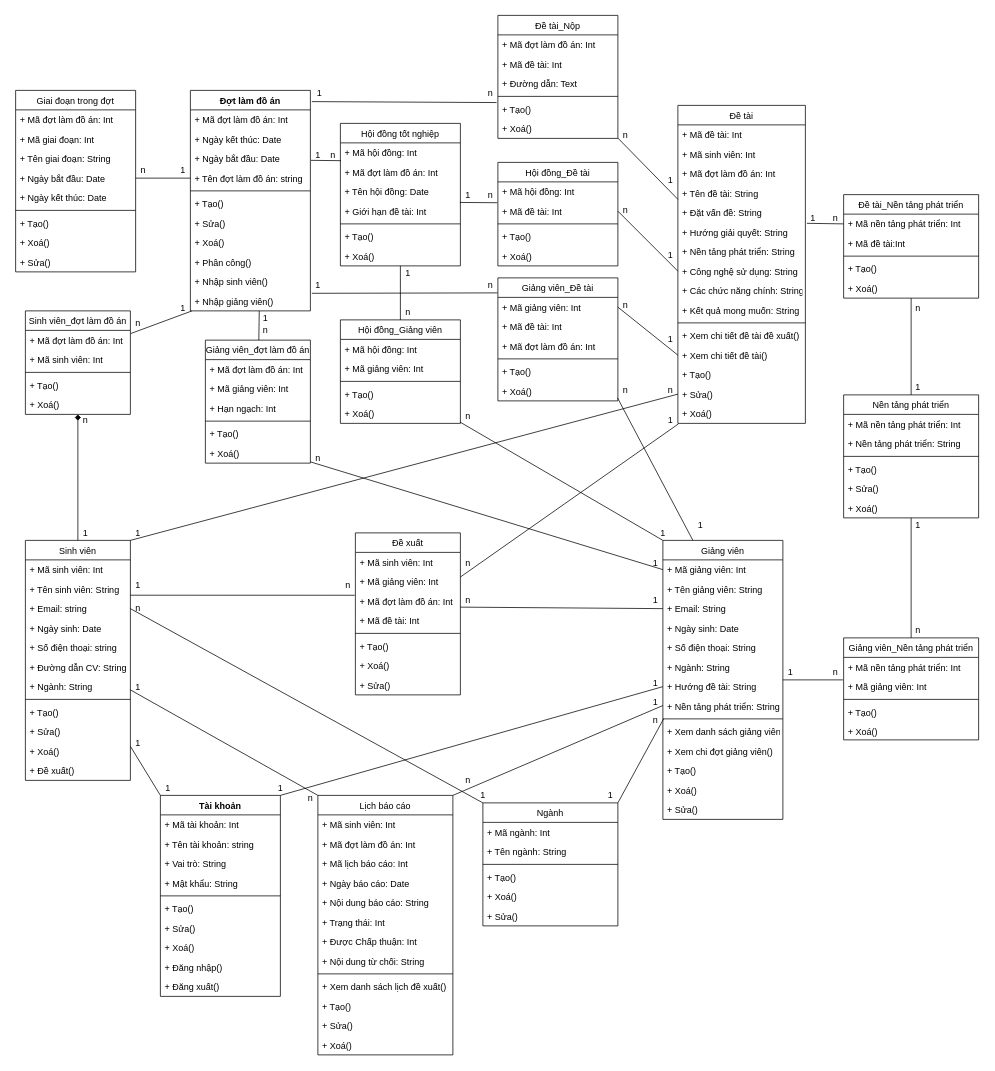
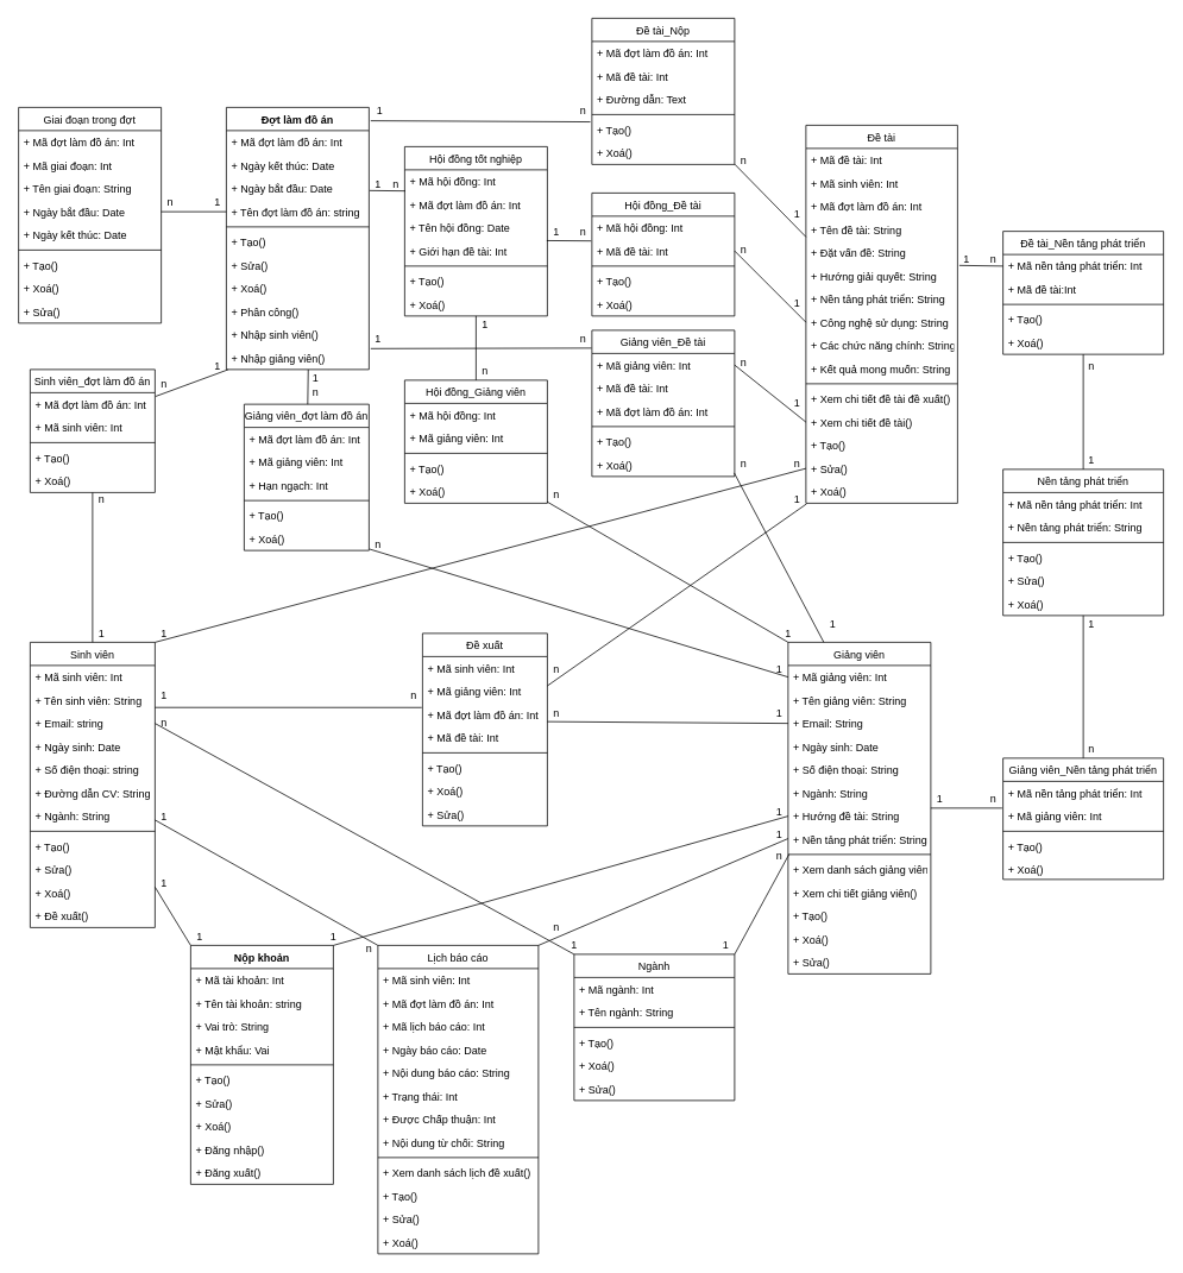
- <mxCell id="138" value="" style="endArrow=diamond;html=1;rounded=0;exitX=0.5;exitY=0;exitDx=0;exitDy=0;" parent="1" source="3" target="153" edge="1"><mxGeometry width="50" height="50" relative="1" as="geometry"><mxPoint x="573" y="540" as="sourcePoint" /><mxPoint x="293" y="490" as="targetPoint" /></mxGeometry></mxCell>
+ <mxCell id="138" value="" style="endArrow=none;html=1;rounded=0;exitX=0.5;exitY=0;exitDx=0;exitDy=0;" parent="1" source="3" target="153" edge="1"><mxGeometry width="50" height="50" relative="1" as="geometry"><mxPoint x="573" y="540" as="sourcePoint" /><mxPoint x="293" y="490" as="targetPoint" /></mxGeometry></mxCell>
- <mxCell id="27" value="+ Xem chi đợt giảng viên()" style="text;strokeColor=none;fillColor=none;align=left;verticalAlign=top;spacingLeft=4;spacingRight=4;overflow=hidden;rotatable=0;points=[[0,0.5],[1,0.5]];portConstraint=eastwest;" parent="16" vertex="1"><mxGeometry y="268" width="160" height="26" as="geometry" /></mxCell>
+ <mxCell id="27" value="+ Xem chi tiết giảng viên()" style="text;strokeColor=none;fillColor=none;align=left;verticalAlign=top;spacingLeft=4;spacingRight=4;overflow=hidden;rotatable=0;points=[[0,0.5],[1,0.5]];portConstraint=eastwest;" parent="16" vertex="1"><mxGeometry y="268" width="160" height="26" as="geometry" /></mxCell>
- <mxCell id="114" value="Tài khoản" style="swimlane;fontStyle=1;align=center;verticalAlign=top;childLayout=stackLayout;horizontal=1;startSize=26;horizontalStack=0;resizeParent=1;resizeParentMax=0;resizeLast=0;collapsible=1;marginBottom=0;" parent="1" vertex="1"><mxGeometry x="213" y="1060" width="160" height="268" as="geometry" /></mxCell>
+ <mxCell id="114" value="Nộp khoản" style="swimlane;fontStyle=1;align=center;verticalAlign=top;childLayout=stackLayout;horizontal=1;startSize=26;horizontalStack=0;resizeParent=1;resizeParentMax=0;resizeLast=0;collapsible=1;marginBottom=0;" parent="1" vertex="1"><mxGeometry x="213" y="1060" width="160" height="268" as="geometry" /></mxCell>
- <mxCell id="118" value="+ Mật khẩu: String" style="text;strokeColor=none;fillColor=none;align=left;verticalAlign=top;spacingLeft=4;spacingRight=4;overflow=hidden;rotatable=0;points=[[0,0.5],[1,0.5]];portConstraint=eastwest;" parent="114" vertex="1"><mxGeometry y="104" width="160" height="26" as="geometry" /></mxCell>
+ <mxCell id="118" value="+ Mật khẩu: Vai" style="text;strokeColor=none;fillColor=none;align=left;verticalAlign=top;spacingLeft=4;spacingRight=4;overflow=hidden;rotatable=0;points=[[0,0.5],[1,0.5]];portConstraint=eastwest;" parent="114" vertex="1"><mxGeometry y="104" width="160" height="26" as="geometry" /></mxCell>
